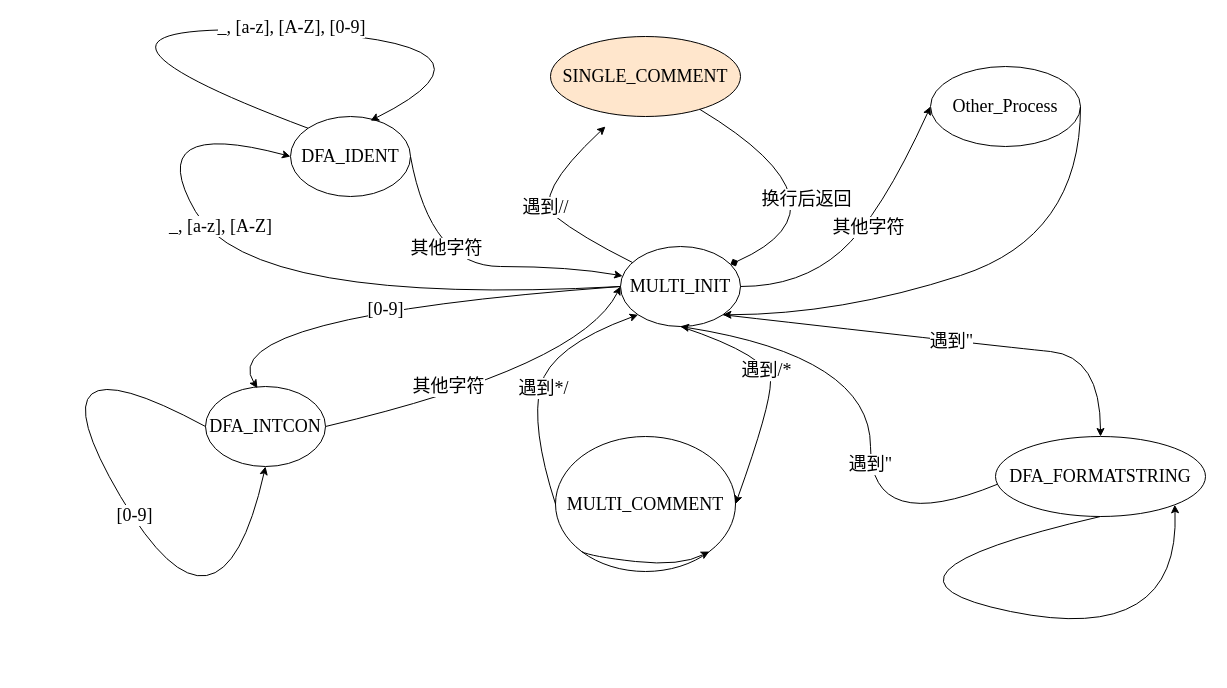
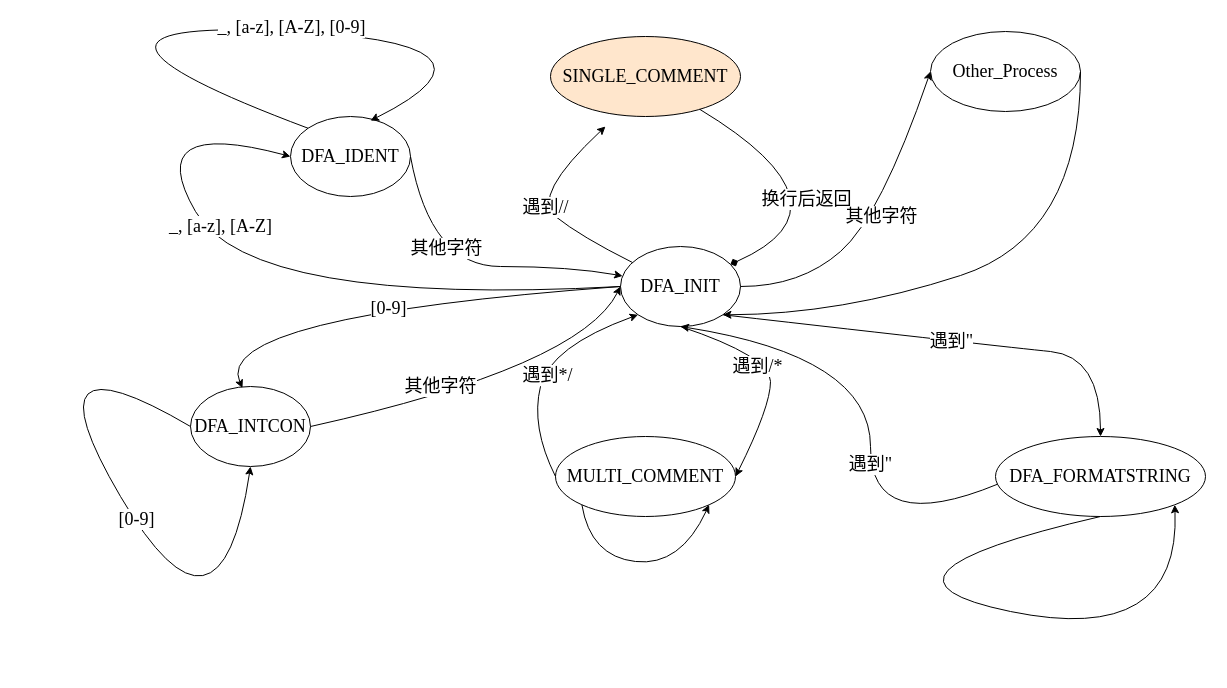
- <mxCell id="16" value="Other_Process" style="ellipse;whiteSpace=wrap;html=1;fontFamily=华文中宋;fontSize=18;" vertex="1" parent="1"><mxGeometry x="930" y="66" width="150" height="80" as="geometry" /></mxCell>
+ <mxCell id="16" value="Other_Process" style="ellipse;whiteSpace=wrap;html=1;fontFamily=华文中宋;fontSize=18;" vertex="1" parent="1"><mxGeometry x="930" y="31" width="150" height="80" as="geometry" /></mxCell>
- <mxCell id="2" value="MULTI_INIT" style="ellipse;whiteSpace=wrap;html=1;fontFamily=华文中宋;fontSize=18;" vertex="1" parent="1"><mxGeometry x="620" y="246" width="120" height="80" as="geometry" /></mxCell>
+ <mxCell id="2" value="DFA_INIT" style="ellipse;whiteSpace=wrap;html=1;fontFamily=华文中宋;fontSize=18;" vertex="1" parent="1"><mxGeometry x="620" y="246" width="120" height="80" as="geometry" /></mxCell>
- <mxCell id="14" value="DFA_INTCON" style="ellipse;whiteSpace=wrap;html=1;fontFamily=华文中宋;fontSize=18;" vertex="1" parent="1"><mxGeometry x="205" y="386" width="120" height="80" as="geometry" /></mxCell>
+ <mxCell id="14" value="DFA_INTCON" style="ellipse;whiteSpace=wrap;html=1;fontFamily=华文中宋;fontSize=18;" vertex="1" parent="1"><mxGeometry x="190" y="386" width="120" height="80" as="geometry" /></mxCell>
- <mxCell id="4" value="MULTI_COMMENT" style="ellipse;whiteSpace=wrap;html=1;fontFamily=华文中宋;fontSize=18;" vertex="1" parent="1"><mxGeometry x="555" y="436" width="180" height="135" as="geometry" /></mxCell>
+ <mxCell id="4" value="MULTI_COMMENT" style="ellipse;whiteSpace=wrap;html=1;fontFamily=华文中宋;fontSize=18;" vertex="1" parent="1"><mxGeometry x="555" y="436" width="180" height="80" as="geometry" /></mxCell>
